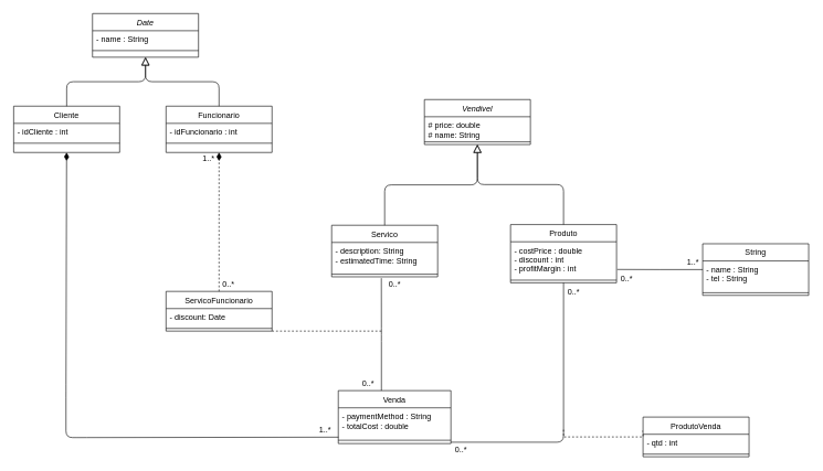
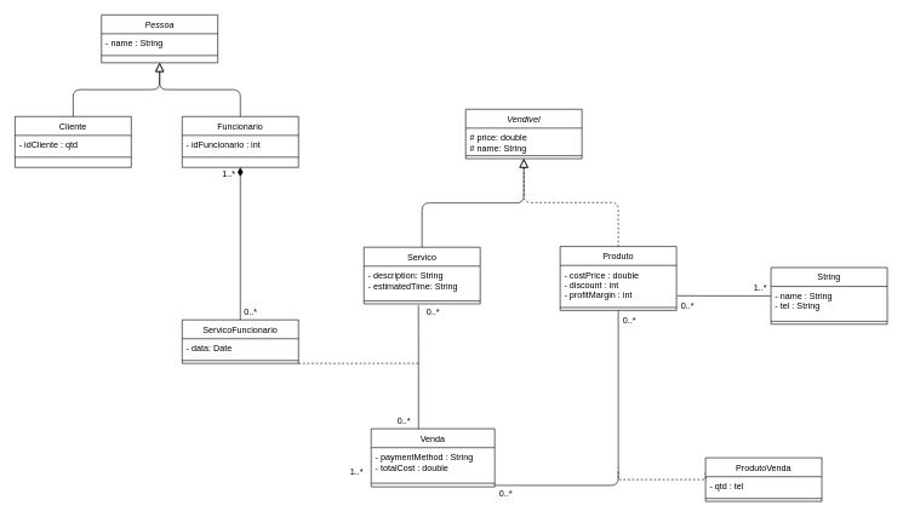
- <mxCell id="2" value="Date" style="swimlane;fontStyle=2;align=center;verticalAlign=top;childLayout=stackLayout;horizontal=1;startSize=26;horizontalStack=0;resizeParent=1;resizeLast=0;collapsible=1;marginBottom=0;rounded=0;shadow=0;strokeWidth=1;" parent="1" vertex="1"><mxGeometry x="139" y="20" width="160" height="66" as="geometry"><mxRectangle x="230" y="140" width="160" height="26" as="alternateBounds" /></mxGeometry></mxCell>
+ <mxCell id="2" value="Pessoa" style="swimlane;fontStyle=2;align=center;verticalAlign=top;childLayout=stackLayout;horizontal=1;startSize=26;horizontalStack=0;resizeParent=1;resizeLast=0;collapsible=1;marginBottom=0;rounded=0;shadow=0;strokeWidth=1;" parent="1" vertex="1"><mxGeometry x="139" y="20" width="160" height="66" as="geometry"><mxRectangle x="230" y="140" width="160" height="26" as="alternateBounds" /></mxGeometry></mxCell>
- <mxCell id="11" value="- idCliente : int" style="text;align=left;verticalAlign=top;spacingLeft=4;spacingRight=4;overflow=hidden;rotatable=0;points=[[0,0.5],[1,0.5]];portConstraint=eastwest;" parent="10" vertex="1"><mxGeometry y="26" width="160" height="26" as="geometry" /></mxCell>
+ <mxCell id="11" value="- idCliente : qtd" style="text;align=left;verticalAlign=top;spacingLeft=4;spacingRight=4;overflow=hidden;rotatable=0;points=[[0,0.5],[1,0.5]];portConstraint=eastwest;" parent="10" vertex="1"><mxGeometry y="26" width="160" height="26" as="geometry" /></mxCell>
- <mxCell id="41" style="edgeStyle=orthogonalEdgeStyle;rounded=1;orthogonalLoop=1;jettySize=auto;html=1;startArrow=block;startFill=0;endArrow=none;endFill=0;startSize=10;" parent="1" source="42" target="18" edge="1"><mxGeometry relative="1" as="geometry" /></mxCell>
+ <mxCell id="41" style="edgeStyle=orthogonalEdgeStyle;rounded=1;orthogonalLoop=1;jettySize=auto;html=1;startArrow=block;startFill=0;endArrow=none;endFill=0;startSize=10;dashed=1;" parent="1" source="42" target="18" edge="1"><mxGeometry relative="1" as="geometry" /></mxCell>
- <mxCell id="31" value="" style="endArrow=diamondThin;html=1;entryX=0.5;entryY=1;entryDx=0;entryDy=0;startArrow=none;startFill=0;endFill=1;endSize=10;dashed=1;" parent="1" source="28" target="5" edge="1"><mxGeometry width="50" height="50" relative="1" as="geometry"><mxPoint x="260" y="360" as="sourcePoint" /><mxPoint x="310" y="310" as="targetPoint" /></mxGeometry></mxCell>
+ <mxCell id="31" value="" style="endArrow=diamondThin;html=1;entryX=0.5;entryY=1;entryDx=0;entryDy=0;startArrow=none;startFill=0;endFill=1;endSize=10;" parent="1" source="28" target="5" edge="1"><mxGeometry width="50" height="50" relative="1" as="geometry"><mxPoint x="260" y="360" as="sourcePoint" /><mxPoint x="310" y="310" as="targetPoint" /></mxGeometry></mxCell>
- <mxCell id="29" value="- discount: Date" style="text;strokeColor=none;fillColor=none;align=left;verticalAlign=top;spacingLeft=4;spacingRight=4;overflow=hidden;rotatable=0;points=[[0,0.5],[1,0.5]];portConstraint=eastwest;" parent="28" vertex="1"><mxGeometry y="26" width="160" height="26" as="geometry" /></mxCell>
+ <mxCell id="29" value="- data: Date" style="text;strokeColor=none;fillColor=none;align=left;verticalAlign=top;spacingLeft=4;spacingRight=4;overflow=hidden;rotatable=0;points=[[0,0.5],[1,0.5]];portConstraint=eastwest;" parent="28" vertex="1"><mxGeometry y="26" width="160" height="26" as="geometry" /></mxCell>
- <mxCell id="9" style="rounded=1;orthogonalLoop=1;jettySize=auto;html=1;elbow=vertical;endArrow=none;endFill=0;entryX=0.002;entryY=1.008;entryDx=0;entryDy=0;entryPerimeter=0;startArrow=diamondThin;startFill=1;endSize=10;startSize=10;" parent="1" source="10" target="26" edge="1"><mxGeometry relative="1" as="geometry"><Array as="points"><mxPoint x="99" y="590" /><mxPoint x="99" y="661" /><mxPoint x="120" y="661" /></Array><mxPoint x="520" y="661" as="targetPoint" /></mxGeometry></mxCell>
- <mxCell id="36" value="- qtd : int" style="text;strokeColor=none;fillColor=none;align=left;verticalAlign=top;spacingLeft=4;spacingRight=4;overflow=hidden;rotatable=0;points=[[0,0.5],[1,0.5]];portConstraint=eastwest;" parent="35" vertex="1"><mxGeometry y="26" width="160" height="26" as="geometry" /></mxCell>
+ <mxCell id="36" value="- qtd : tel" style="text;strokeColor=none;fillColor=none;align=left;verticalAlign=top;spacingLeft=4;spacingRight=4;overflow=hidden;rotatable=0;points=[[0,0.5],[1,0.5]];portConstraint=eastwest;" parent="35" vertex="1"><mxGeometry y="26" width="160" height="26" as="geometry" /></mxCell>
